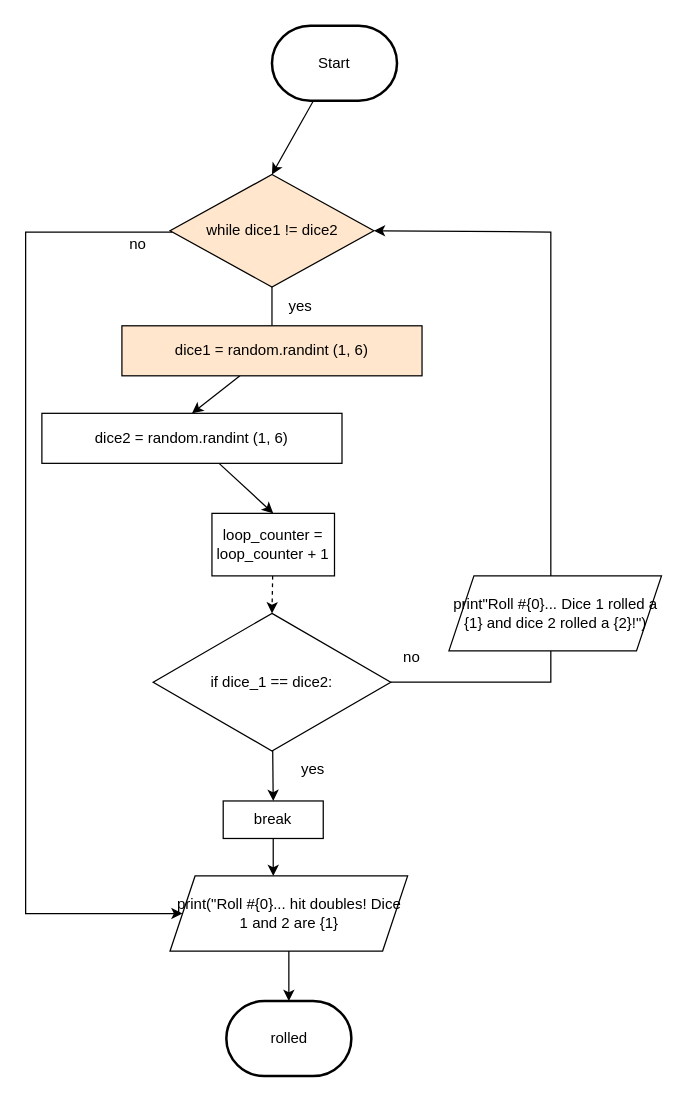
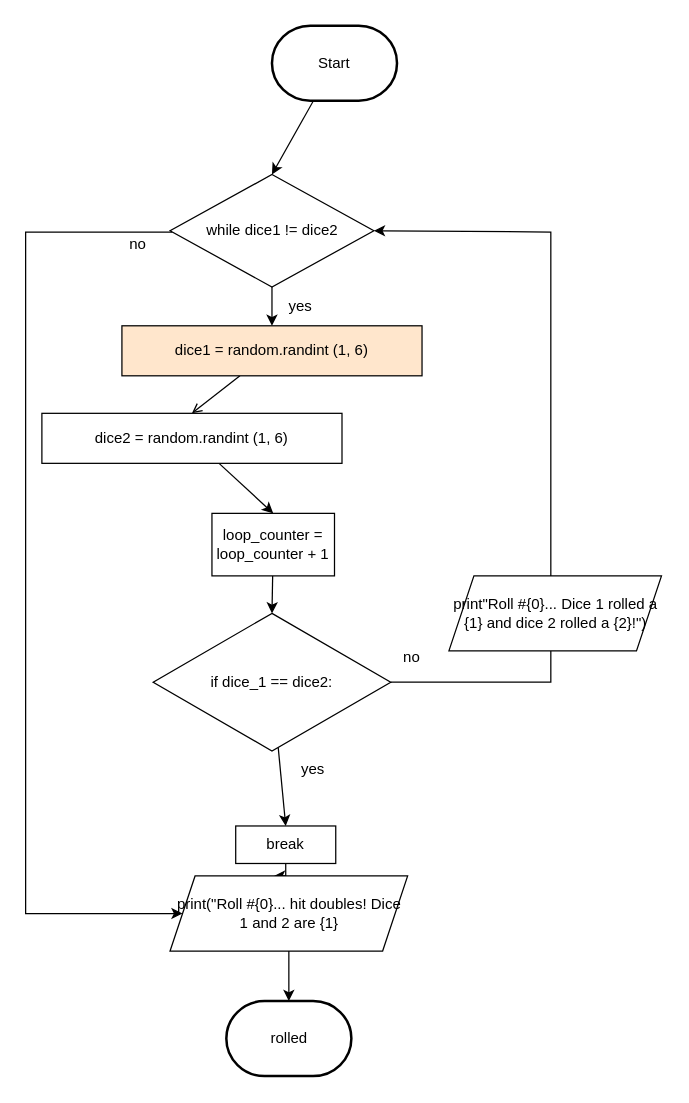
- <mxCell id="8" value="while dice1 != dice2" style="rhombus;whiteSpace=wrap;html=1;fillColor=#ffe6cc;" parent="1" vertex="1"><mxGeometry x="135.5" y="139" width="163" height="90" as="geometry" /></mxCell>
+ <mxCell id="8" value="while dice1 != dice2" style="rhombus;whiteSpace=wrap;html=1;" parent="1" vertex="1"><mxGeometry x="135.5" y="139" width="163" height="90" as="geometry" /></mxCell>
- <mxCell id="6" style="edgeStyle=none;html=1;entryX=0.5;entryY=0;entryDx=0;entryDy=0;endArrow=none;" parent="1" source="8" target="10" edge="1"><mxGeometry relative="1" as="geometry" /></mxCell>
+ <mxCell id="6" style="edgeStyle=none;html=1;entryX=0.5;entryY=0;entryDx=0;entryDy=0;" parent="1" source="8" target="10" edge="1"><mxGeometry relative="1" as="geometry" /></mxCell>
- <mxCell id="9" style="edgeStyle=none;html=1;entryX=0.5;entryY=0;entryDx=0;entryDy=0;" parent="1" source="10" target="12" edge="1"><mxGeometry relative="1" as="geometry" /></mxCell>
+ <mxCell id="9" style="edgeStyle=none;html=1;entryX=0.5;entryY=0;entryDx=0;entryDy=0;endArrow=open;" parent="1" source="10" target="12" edge="1"><mxGeometry relative="1" as="geometry" /></mxCell>
- <mxCell id="13" style="edgeStyle=none;html=1;entryX=0.5;entryY=0;entryDx=0;entryDy=0;dashed=1;" parent="1" source="14" target="17" edge="1"><mxGeometry relative="1" as="geometry" /></mxCell>
+ <mxCell id="13" style="edgeStyle=none;html=1;entryX=0.5;entryY=0;entryDx=0;entryDy=0;" parent="1" source="14" target="17" edge="1"><mxGeometry relative="1" as="geometry" /></mxCell>
- <mxCell id="19" value="break" style="rounded=0;whiteSpace=wrap;html=1;" parent="1" vertex="1"><mxGeometry x="178" y="640" width="80" height="30" as="geometry" /></mxCell>
+ <mxCell id="19" value="break" style="rounded=0;whiteSpace=wrap;html=1;" parent="1" vertex="1"><mxGeometry x="188" y="660" width="80" height="30" as="geometry" /></mxCell>
